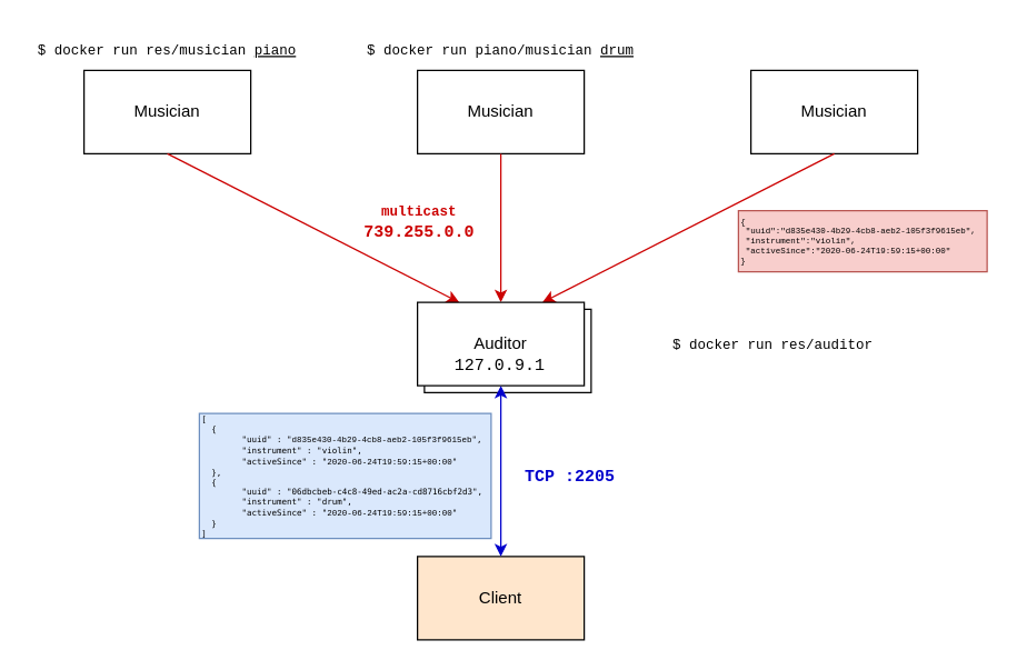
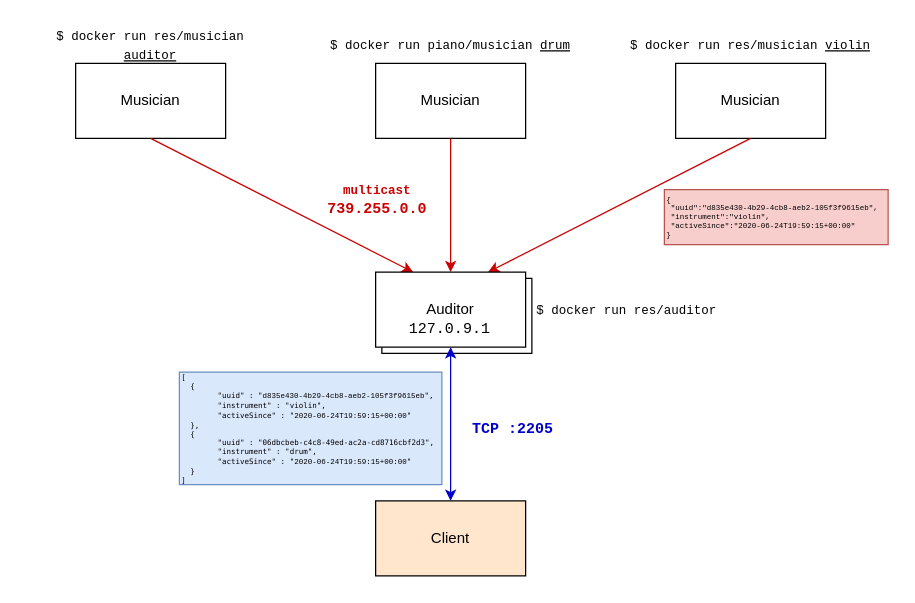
- <mxCell id="3" value="&lt;font style=&quot;font-size: 10px&quot; face=&quot;Courier New&quot;&gt;$ docker run res/musician &lt;u&gt;piano&lt;/u&gt;&lt;/font&gt;" style="text;html=1;strokeColor=none;fillColor=none;align=center;verticalAlign=middle;whiteSpace=wrap;rounded=0;" vertex="1" parent="1"><mxGeometry x="20" y="20" width="200" height="30" as="geometry" /></mxCell>
+ <mxCell id="3" value="&lt;font style=&quot;font-size: 10px&quot; face=&quot;Courier New&quot;&gt;$ docker run res/musician &lt;u&gt;auditor&lt;/u&gt;&lt;/font&gt;" style="text;html=1;strokeColor=none;fillColor=none;align=center;verticalAlign=middle;whiteSpace=wrap;rounded=0;" vertex="1" parent="1"><mxGeometry x="20" y="20" width="200" height="30" as="geometry" /></mxCell>
+ <mxCell id="8" value="&lt;div&gt;&lt;font style=&quot;font-size: 10px&quot; face=&quot;Courier New&quot;&gt;$ docker run res/musician &lt;u&gt;violin&lt;/u&gt;&lt;/font&gt;&lt;/div&gt;" style="text;html=1;strokeColor=none;fillColor=none;align=center;verticalAlign=middle;whiteSpace=wrap;rounded=0;" vertex="1" parent="1"><mxGeometry x="500" y="20" width="200" height="30" as="geometry" /></mxCell>
- <mxCell id="4" value="&lt;font style=&quot;font-size: 10px&quot; face=&quot;Courier New&quot;&gt;$ docker run res/auditor&lt;/font&gt;" style="text;html=1;strokeColor=none;fillColor=none;align=left;verticalAlign=middle;whiteSpace=wrap;rounded=0;" vertex="1" parent="1"><mxGeometry x="482" y="232" width="200" height="30" as="geometry" /></mxCell>
+ <mxCell id="4" value="&lt;font style=&quot;font-size: 10px&quot; face=&quot;Courier New&quot;&gt;$ docker run res/auditor&lt;/font&gt;" style="text;html=1;strokeColor=none;fillColor=none;align=left;verticalAlign=middle;whiteSpace=wrap;rounded=0;" vertex="1" parent="1"><mxGeometry x="427" y="232" width="200" height="30" as="geometry" /></mxCell>
